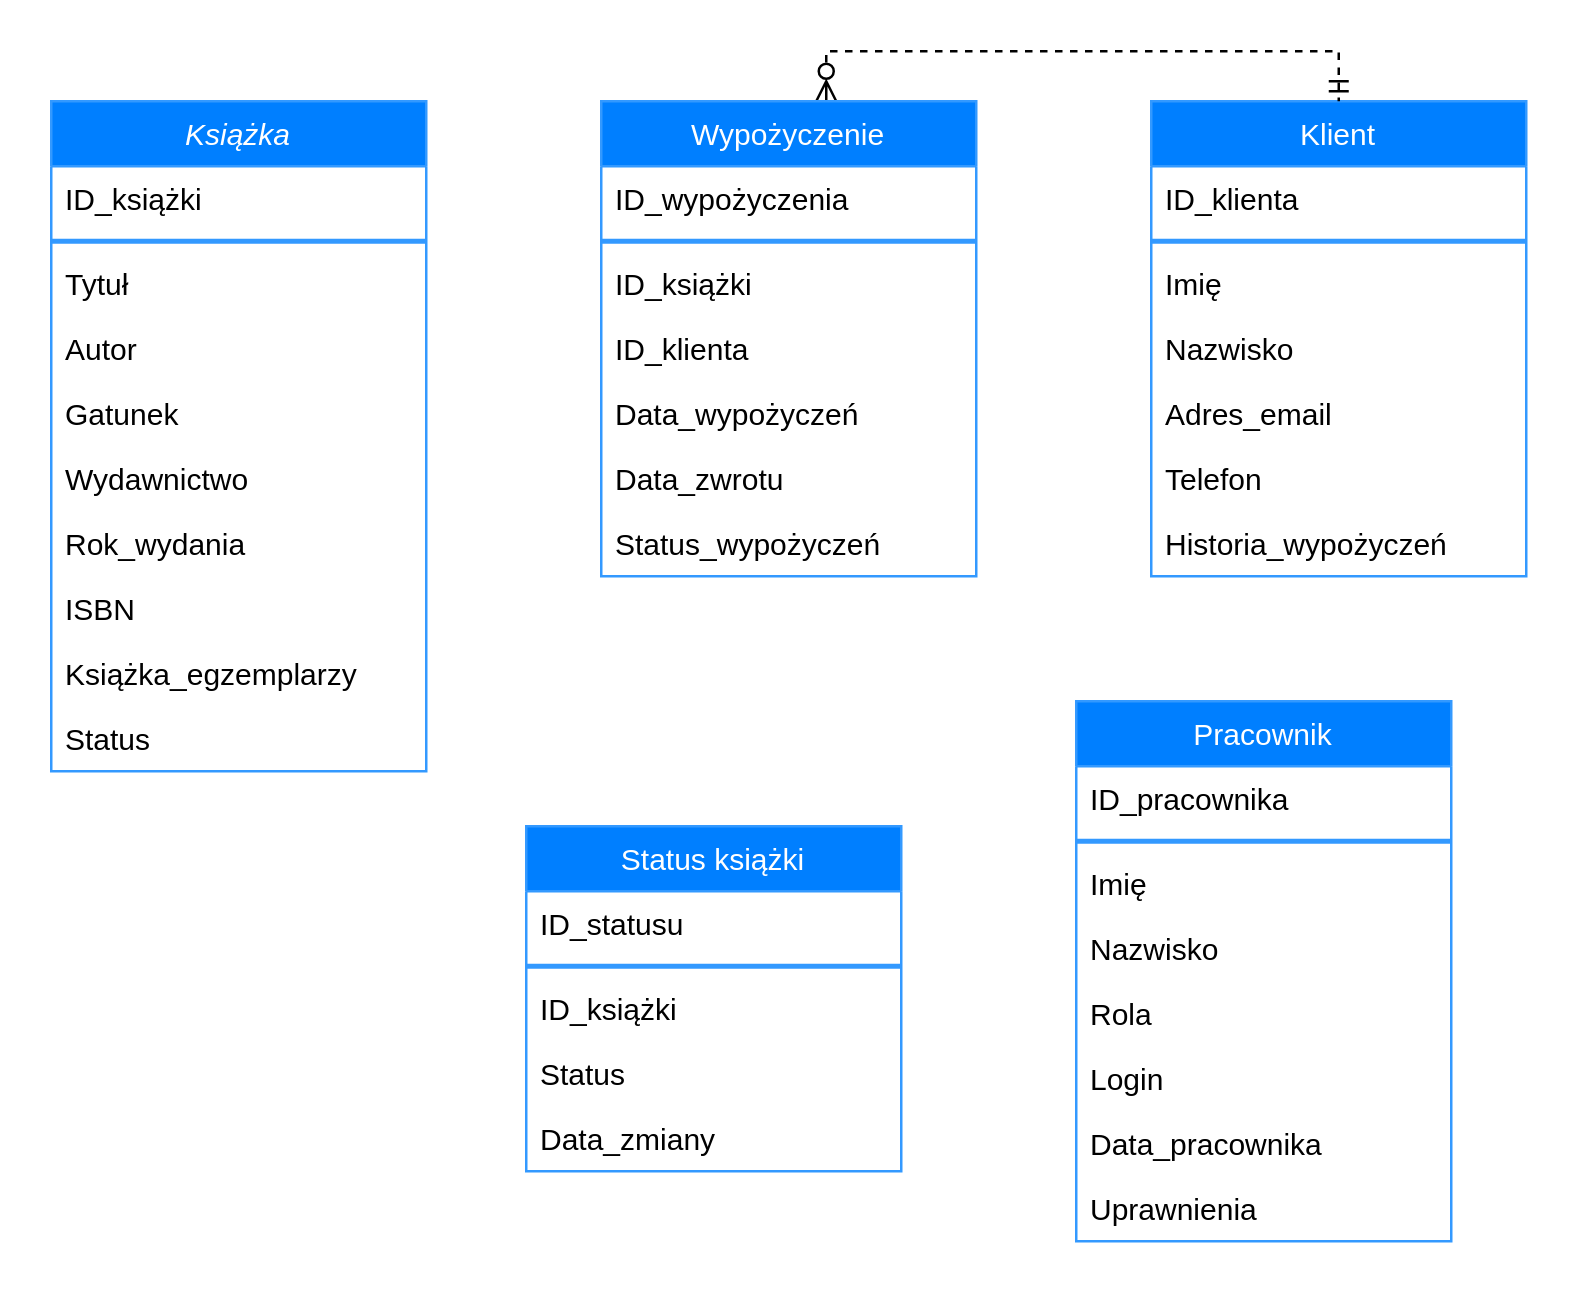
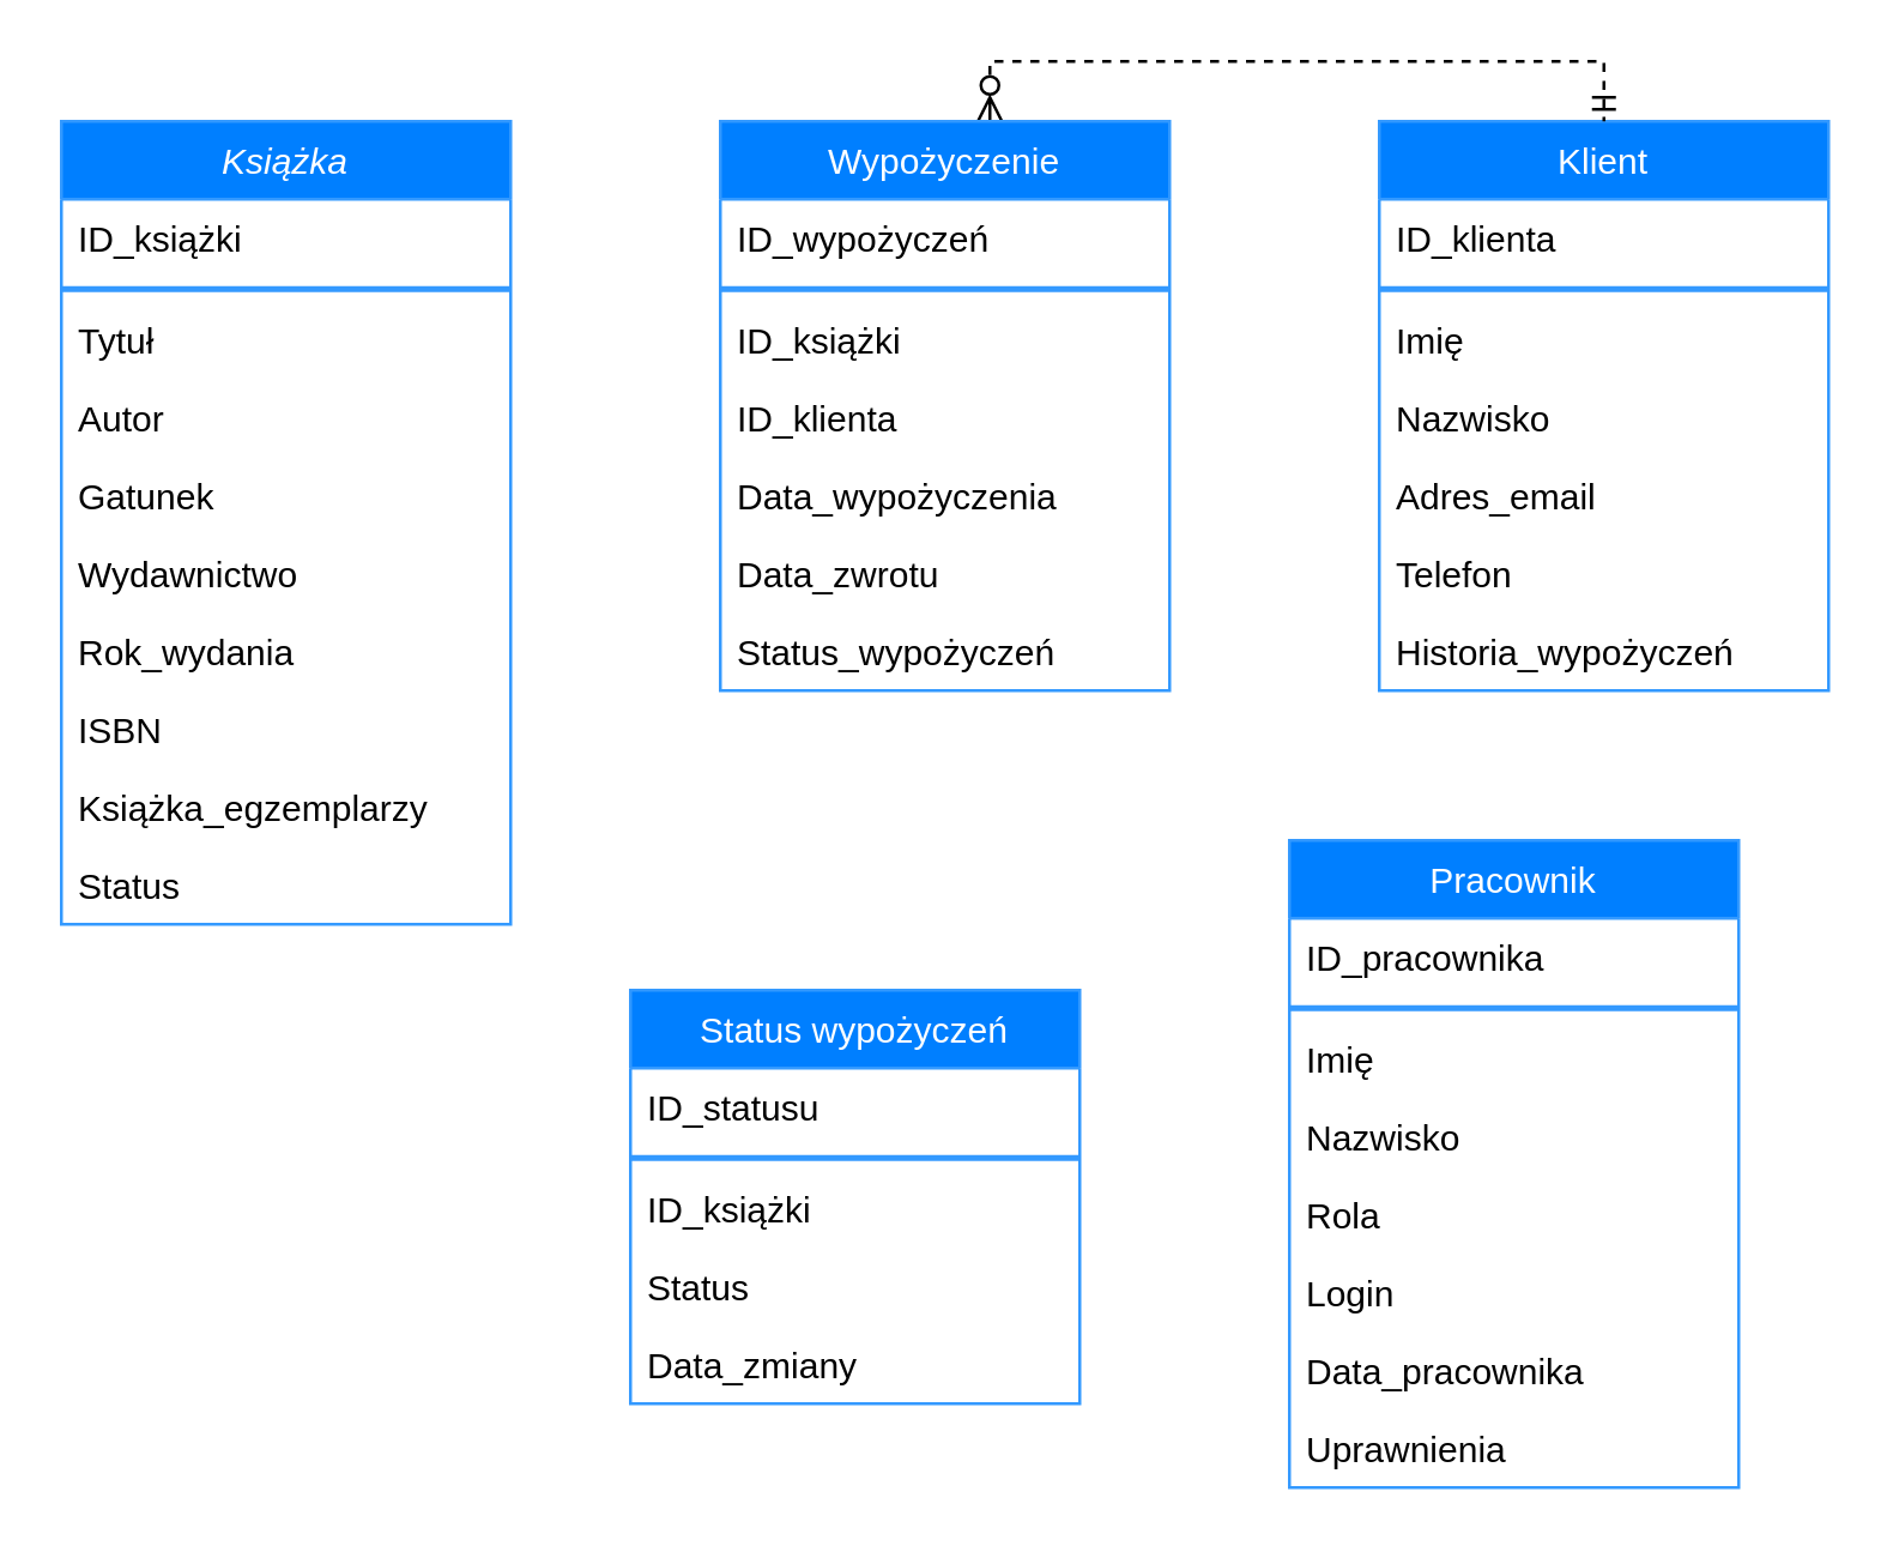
- <mxCell id="32" value="ID_wypożyczenia" style="text;align=left;verticalAlign=top;spacingLeft=4;spacingRight=4;overflow=hidden;rotatable=0;points=[[0,0.5],[1,0.5]];portConstraint=eastwest;" parent="31" vertex="1"><mxGeometry y="26" width="150" height="26" as="geometry" /></mxCell>
+ <mxCell id="32" value="ID_wypożyczeń" style="text;align=left;verticalAlign=top;spacingLeft=4;spacingRight=4;overflow=hidden;rotatable=0;points=[[0,0.5],[1,0.5]];portConstraint=eastwest;" parent="31" vertex="1"><mxGeometry y="26" width="150" height="26" as="geometry" /></mxCell>
- <mxCell id="36" value="Data_wypożyczeń" style="text;align=left;verticalAlign=top;spacingLeft=4;spacingRight=4;overflow=hidden;rotatable=0;points=[[0,0.5],[1,0.5]];portConstraint=eastwest;rounded=0;shadow=0;html=0;" parent="31" vertex="1"><mxGeometry y="112" width="150" height="26" as="geometry" /></mxCell>
+ <mxCell id="36" value="Data_wypożyczenia" style="text;align=left;verticalAlign=top;spacingLeft=4;spacingRight=4;overflow=hidden;rotatable=0;points=[[0,0.5],[1,0.5]];portConstraint=eastwest;rounded=0;shadow=0;html=0;" parent="31" vertex="1"><mxGeometry y="112" width="150" height="26" as="geometry" /></mxCell>
- <mxCell id="39" value="Status książki" style="swimlane;fontStyle=0;align=center;verticalAlign=top;childLayout=stackLayout;horizontal=1;startSize=26;horizontalStack=0;resizeParent=1;resizeLast=0;collapsible=1;marginBottom=0;rounded=0;shadow=0;strokeWidth=1;fontColor=#FFFFFF;fillColor=#007FFF;strokeColor=#3399FF;" vertex="1" parent="1"><mxGeometry x="210" y="330" width="150" height="138" as="geometry"><mxRectangle x="530" y="40" width="150" height="26" as="alternateBounds" /></mxGeometry></mxCell>
+ <mxCell id="39" value="Status wypożyczeń" style="swimlane;fontStyle=0;align=center;verticalAlign=top;childLayout=stackLayout;horizontal=1;startSize=26;horizontalStack=0;resizeParent=1;resizeLast=0;collapsible=1;marginBottom=0;rounded=0;shadow=0;strokeWidth=1;fontColor=#FFFFFF;fillColor=#007FFF;strokeColor=#3399FF;" vertex="1" parent="1"><mxGeometry x="210" y="330" width="150" height="138" as="geometry"><mxRectangle x="530" y="40" width="150" height="26" as="alternateBounds" /></mxGeometry></mxCell>
